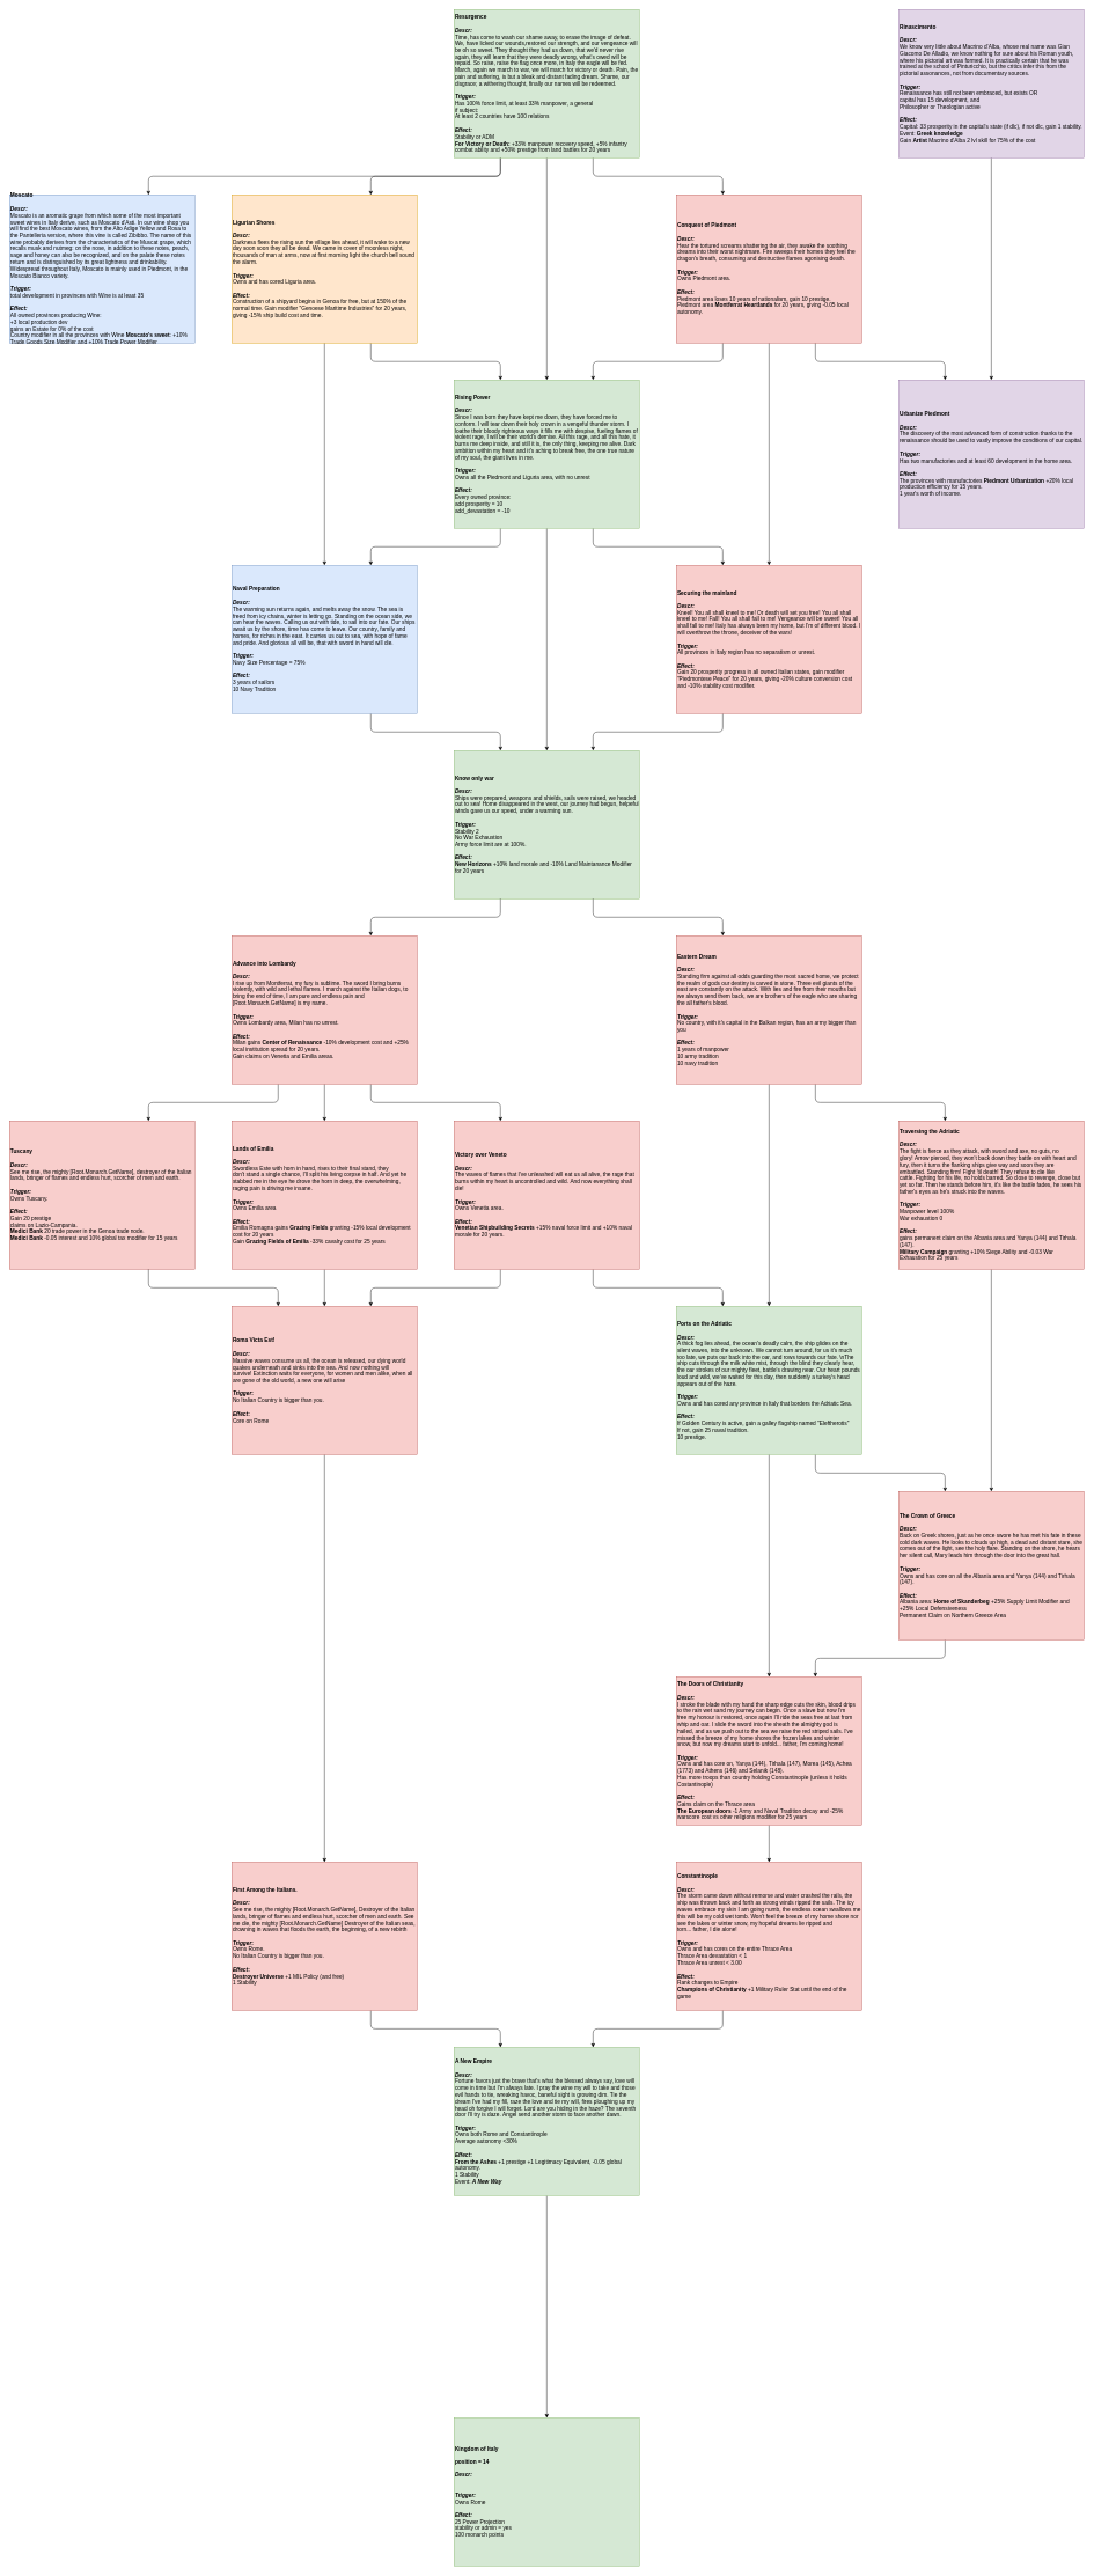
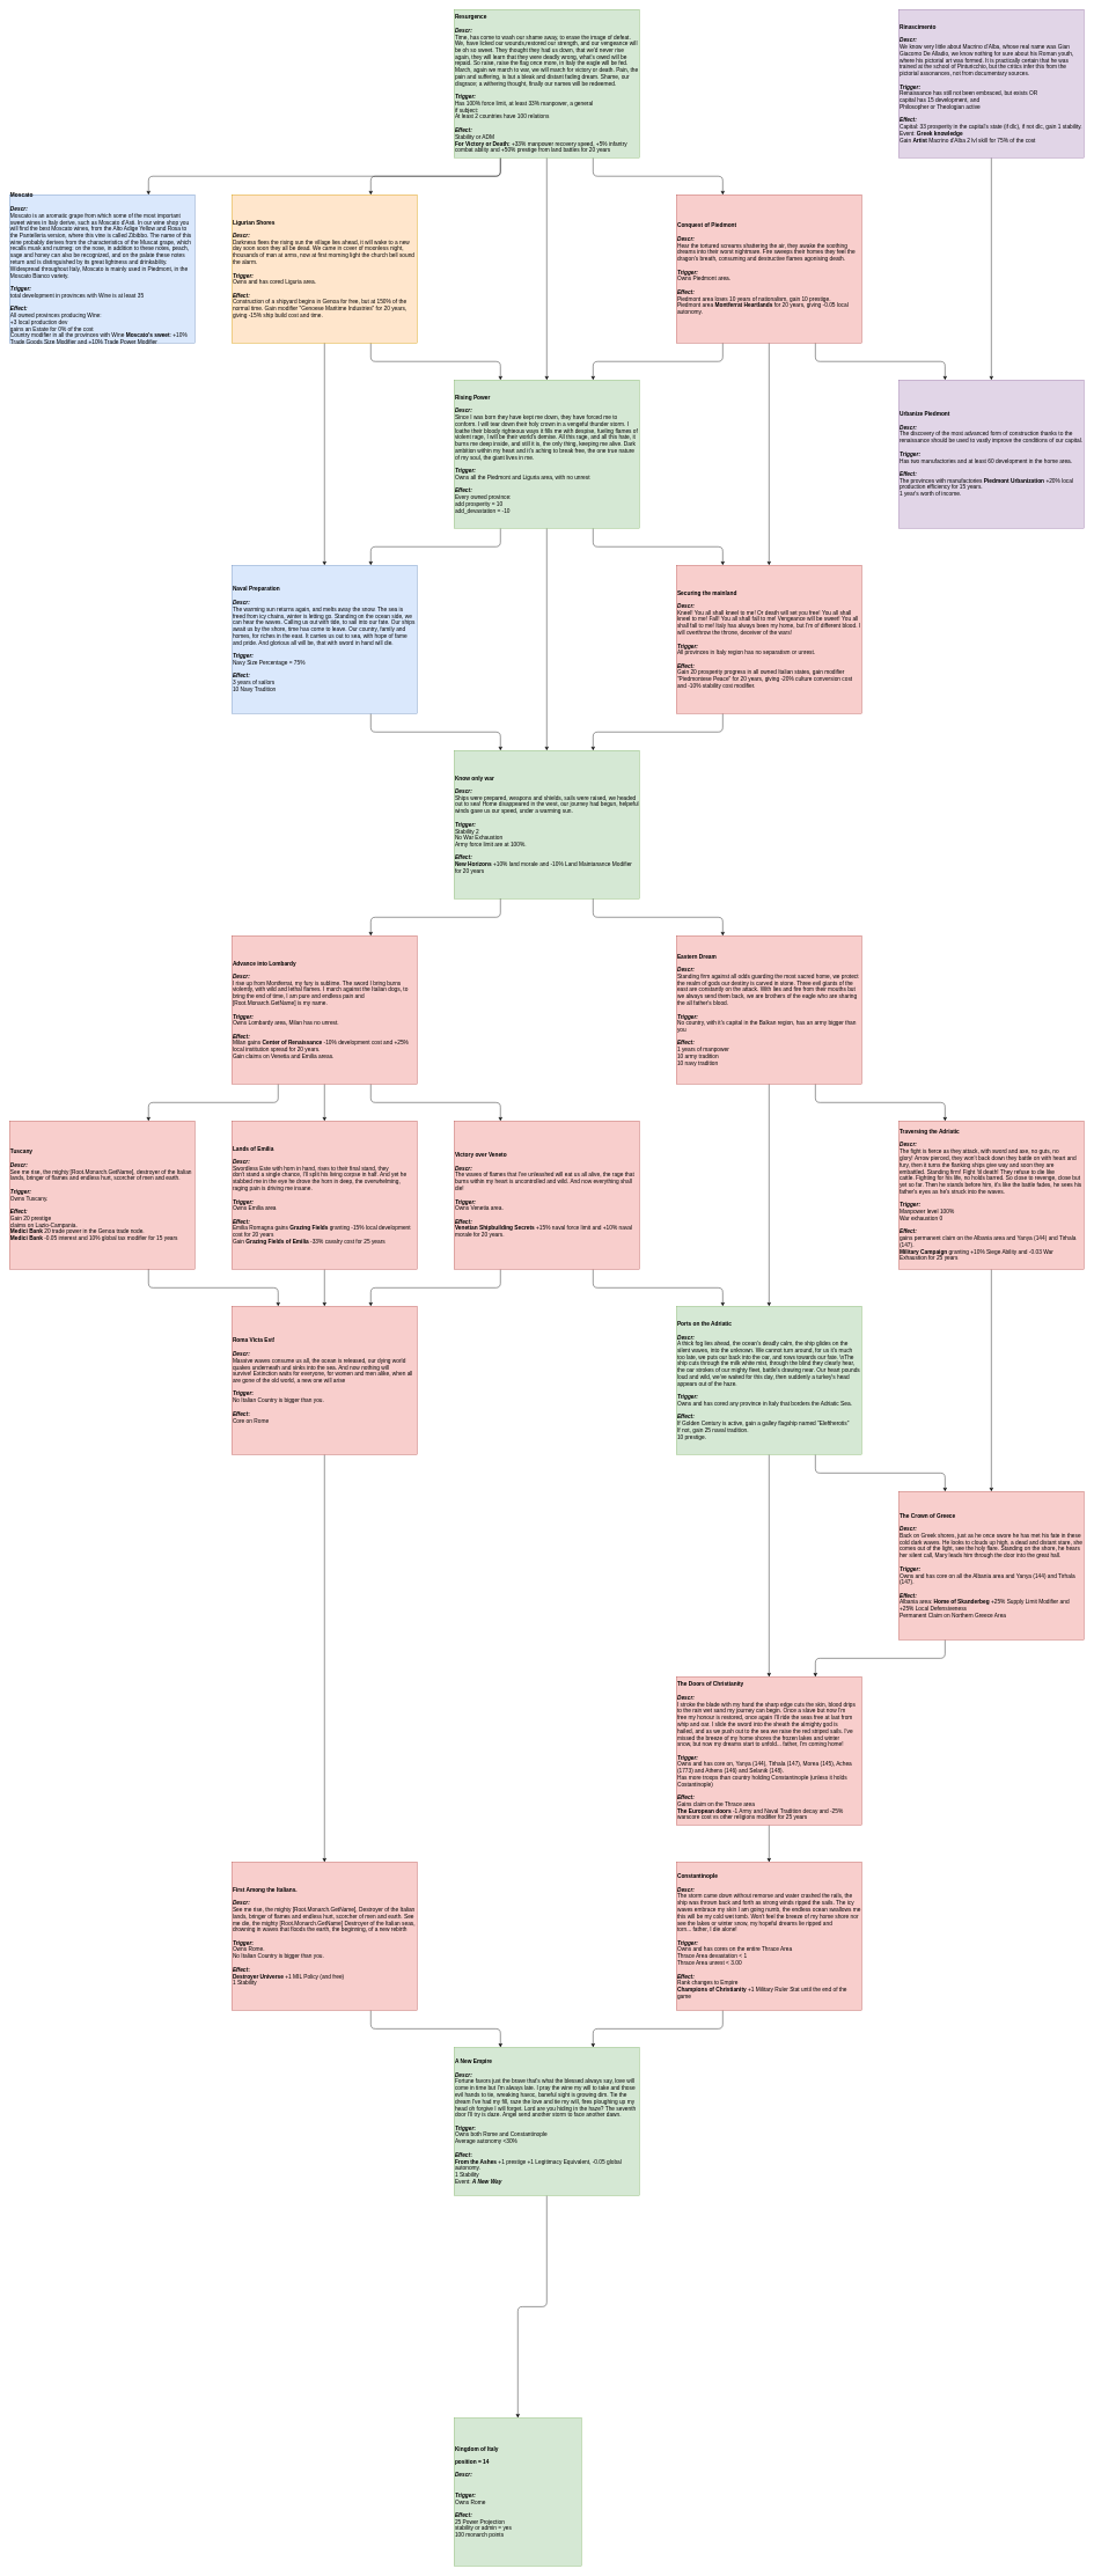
- <mxCell id="54" value="&lt;div style=&quot;font-size: 12px;&quot;&gt;&lt;div style=&quot;font-size: 12px;&quot;&gt;&lt;b style=&quot;font-size: 12px;&quot;&gt;Kingdom of Italy&lt;/b&gt;&lt;br style=&quot;font-size: 12px;&quot;&gt;&lt;/div&gt;&lt;div style=&quot;font-size: 12px;&quot;&gt;&lt;br style=&quot;font-size: 12px;&quot;&gt;&lt;/div&gt;&lt;div style=&quot;font-size: 12px;&quot;&gt;&lt;b style=&quot;font-size: 12px;&quot;&gt;position = 14&lt;/b&gt;&lt;/div&gt;&lt;div style=&quot;font-size: 12px;&quot;&gt;&lt;br style=&quot;font-size: 12px;&quot;&gt;&lt;/div&gt;&lt;div align=&quot;left&quot; style=&quot;font-size: 12px;&quot;&gt;&lt;i style=&quot;font-size: 12px;&quot;&gt;&lt;b style=&quot;font-size: 12px;&quot;&gt;Descr:&lt;/b&gt;&lt;/i&gt;&lt;/div&gt;&lt;div align=&quot;left&quot; style=&quot;font-size: 12px;&quot;&gt;&lt;div align=&quot;left&quot; style=&quot;font-size: 12px;&quot;&gt;&lt;br style=&quot;font-size: 12px;&quot;&gt;&lt;/div&gt;&lt;/div&gt;&lt;div align=&quot;left&quot; style=&quot;font-size: 12px;&quot;&gt;&lt;br style=&quot;font-size: 12px;&quot;&gt;&lt;/div&gt;&lt;div align=&quot;left&quot; style=&quot;font-size: 12px;&quot;&gt;&lt;b style=&quot;font-size: 12px;&quot;&gt;&lt;i style=&quot;font-size: 12px;&quot;&gt;Trigger:&lt;/i&gt;&lt;/b&gt;&lt;/div&gt;&lt;span style=&quot;font-size: 12px;&quot;&gt;Owns Rome&lt;/span&gt;&lt;br style=&quot;font-size: 12px;&quot;&gt;&lt;div align=&quot;left&quot; style=&quot;font-size: 12px;&quot;&gt;&lt;br style=&quot;font-size: 12px;&quot;&gt;&lt;/div&gt;&lt;div align=&quot;left&quot; style=&quot;font-size: 12px;&quot;&gt;&lt;b style=&quot;font-size: 12px;&quot;&gt;&lt;i style=&quot;font-size: 12px;&quot;&gt;Effect:&lt;/i&gt;&lt;/b&gt;&lt;/div&gt;&lt;div style=&quot;font-size: 12px;&quot;&gt;25 Power Projection&lt;br style=&quot;font-size: 12px;&quot;&gt;&lt;/div&gt;&lt;div style=&quot;font-size: 12px;&quot;&gt;stability or admin = yes&amp;nbsp;&lt;/div&gt;&lt;div style=&quot;font-size: 12px;&quot;&gt;100 monarch points&lt;/div&gt;&lt;/div&gt;" style="rounded=0;whiteSpace=wrap;html=1;fillColor=#d5e8d4;strokeColor=#82b366;fontSize=12;align=left;fontColor=#000000;" parent="1" vertex="1"><mxGeometry x="980" y="5220" width="400" height="320" as="geometry" /></mxCell>
+ <mxCell id="54" value="&lt;div style=&quot;font-size: 12px;&quot;&gt;&lt;div style=&quot;font-size: 12px;&quot;&gt;&lt;b style=&quot;font-size: 12px;&quot;&gt;Kingdom of Italy&lt;/b&gt;&lt;br style=&quot;font-size: 12px;&quot;&gt;&lt;/div&gt;&lt;div style=&quot;font-size: 12px;&quot;&gt;&lt;br style=&quot;font-size: 12px;&quot;&gt;&lt;/div&gt;&lt;div style=&quot;font-size: 12px;&quot;&gt;&lt;b style=&quot;font-size: 12px;&quot;&gt;position = 14&lt;/b&gt;&lt;/div&gt;&lt;div style=&quot;font-size: 12px;&quot;&gt;&lt;br style=&quot;font-size: 12px;&quot;&gt;&lt;/div&gt;&lt;div align=&quot;left&quot; style=&quot;font-size: 12px;&quot;&gt;&lt;i style=&quot;font-size: 12px;&quot;&gt;&lt;b style=&quot;font-size: 12px;&quot;&gt;Descr:&lt;/b&gt;&lt;/i&gt;&lt;/div&gt;&lt;div align=&quot;left&quot; style=&quot;font-size: 12px;&quot;&gt;&lt;div align=&quot;left&quot; style=&quot;font-size: 12px;&quot;&gt;&lt;br style=&quot;font-size: 12px;&quot;&gt;&lt;/div&gt;&lt;/div&gt;&lt;div align=&quot;left&quot; style=&quot;font-size: 12px;&quot;&gt;&lt;br style=&quot;font-size: 12px;&quot;&gt;&lt;/div&gt;&lt;div align=&quot;left&quot; style=&quot;font-size: 12px;&quot;&gt;&lt;b style=&quot;font-size: 12px;&quot;&gt;&lt;i style=&quot;font-size: 12px;&quot;&gt;Trigger:&lt;/i&gt;&lt;/b&gt;&lt;/div&gt;&lt;span style=&quot;font-size: 12px;&quot;&gt;Owns Rome&lt;/span&gt;&lt;br style=&quot;font-size: 12px;&quot;&gt;&lt;div align=&quot;left&quot; style=&quot;font-size: 12px;&quot;&gt;&lt;br style=&quot;font-size: 12px;&quot;&gt;&lt;/div&gt;&lt;div align=&quot;left&quot; style=&quot;font-size: 12px;&quot;&gt;&lt;b style=&quot;font-size: 12px;&quot;&gt;&lt;i style=&quot;font-size: 12px;&quot;&gt;Effect:&lt;/i&gt;&lt;/b&gt;&lt;/div&gt;&lt;div style=&quot;font-size: 12px;&quot;&gt;25 Power Projection&lt;br style=&quot;font-size: 12px;&quot;&gt;&lt;/div&gt;&lt;div style=&quot;font-size: 12px;&quot;&gt;stability or admin = yes&amp;nbsp;&lt;/div&gt;&lt;div style=&quot;font-size: 12px;&quot;&gt;100 monarch points&lt;/div&gt;&lt;/div&gt;" style="rounded=0;whiteSpace=wrap;html=1;fillColor=#d5e8d4;strokeColor=#82b366;fontSize=12;align=left;fontColor=#000000;" parent="1" vertex="1"><mxGeometry x="980" y="5220" width="275" height="320" as="geometry" /></mxCell>
